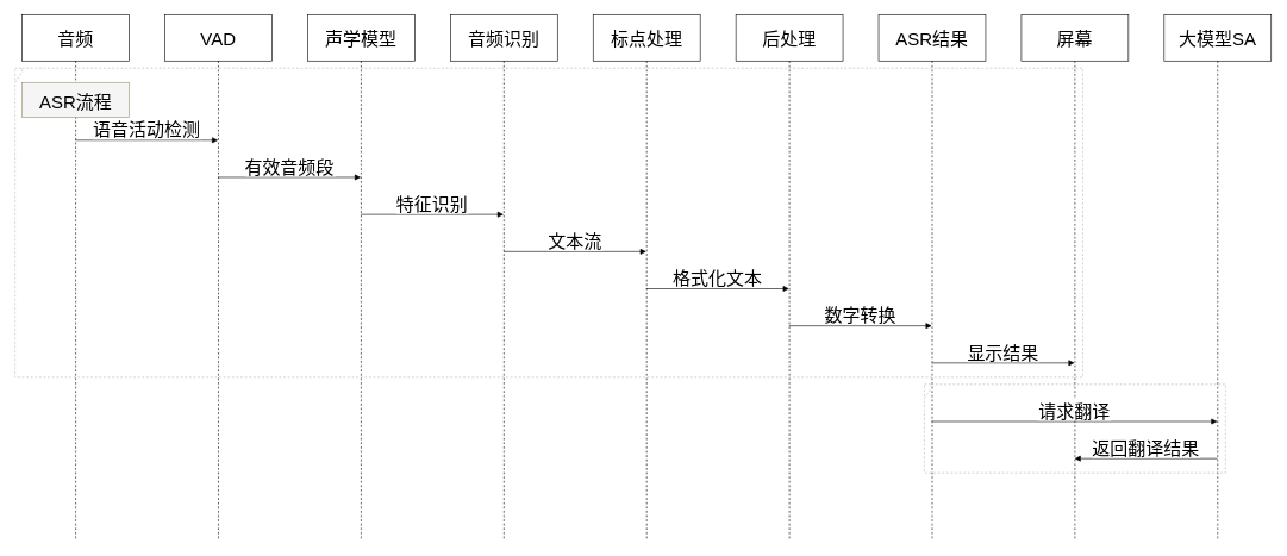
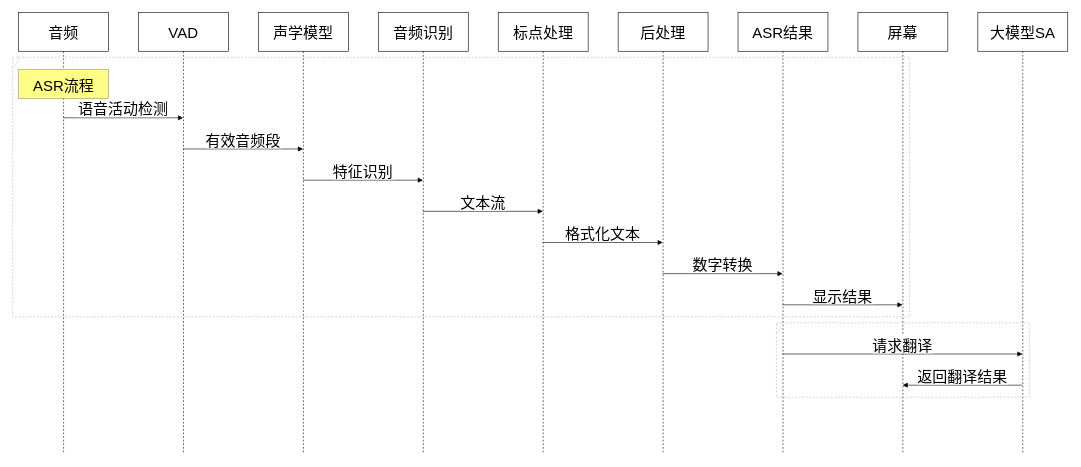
- <mxCell id="24" value="ASR流程" style="fillColor=#f5f5f5;strokeColor=#9E916F;fontSize=25;" vertex="1" parent="1"><mxGeometry x="30" y="115" width="150" height="49" as="geometry" /></mxCell>
+ <mxCell id="24" value="ASR流程" style="fillColor=#ffff88;strokeColor=#9E916F;fontSize=25;" vertex="1" parent="1"><mxGeometry x="30" y="115" width="150" height="49" as="geometry" /></mxCell>
